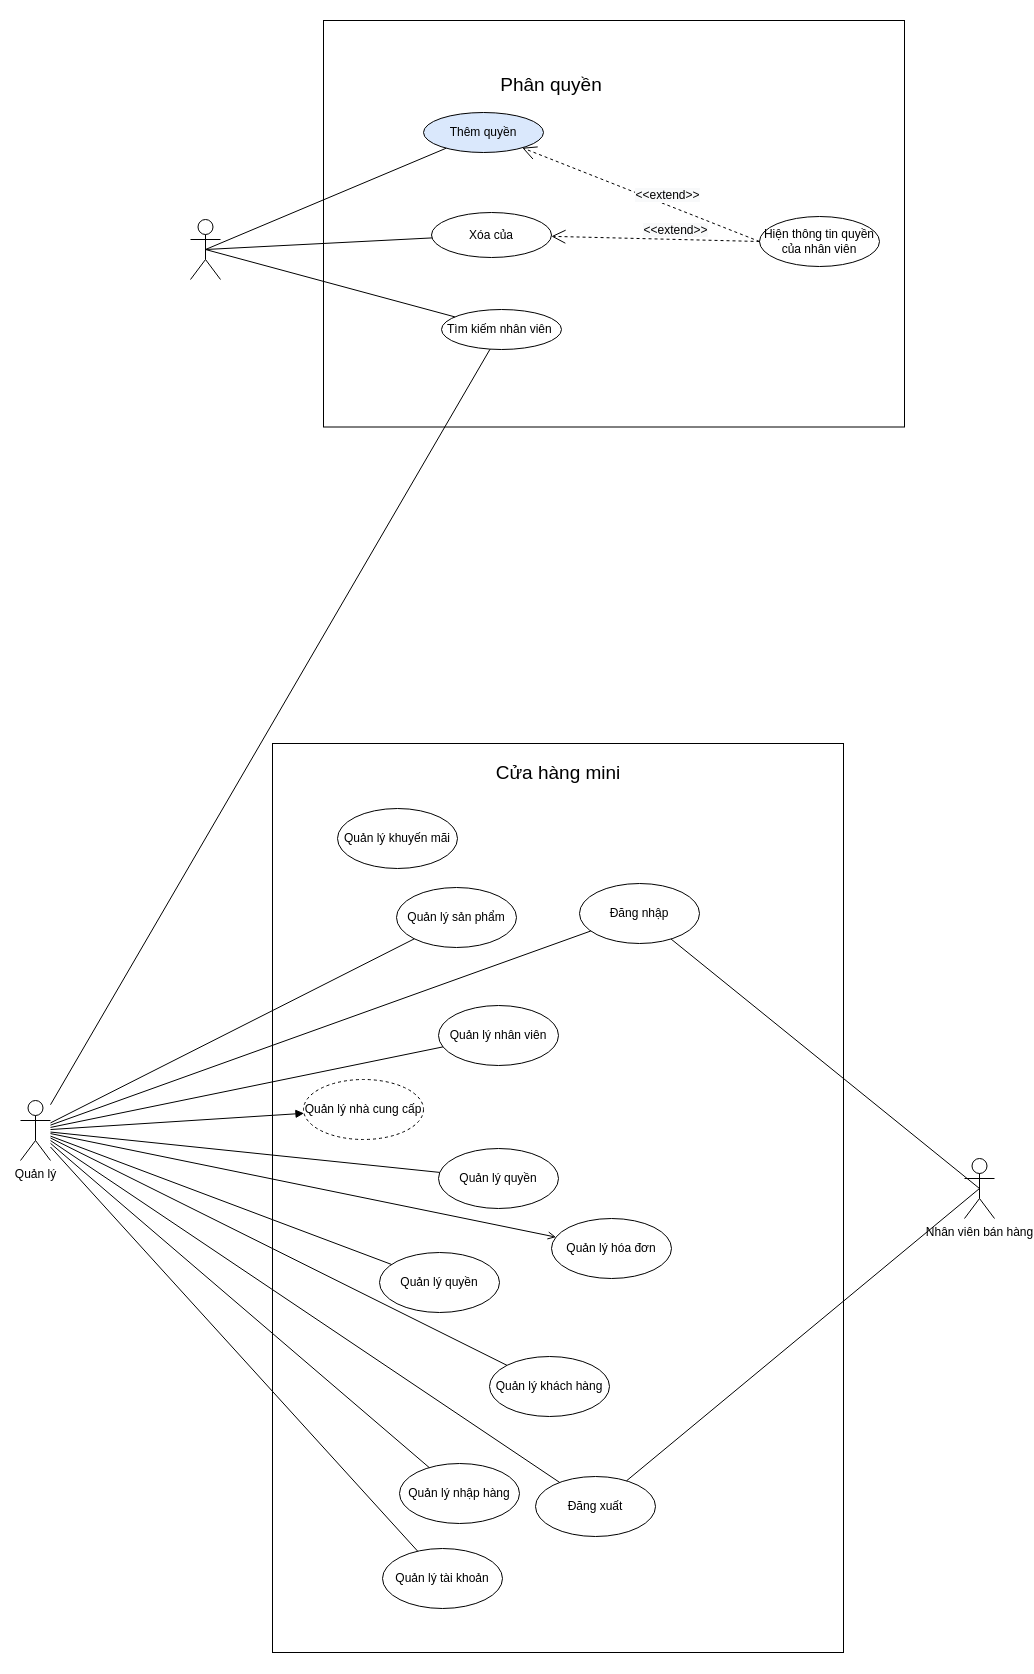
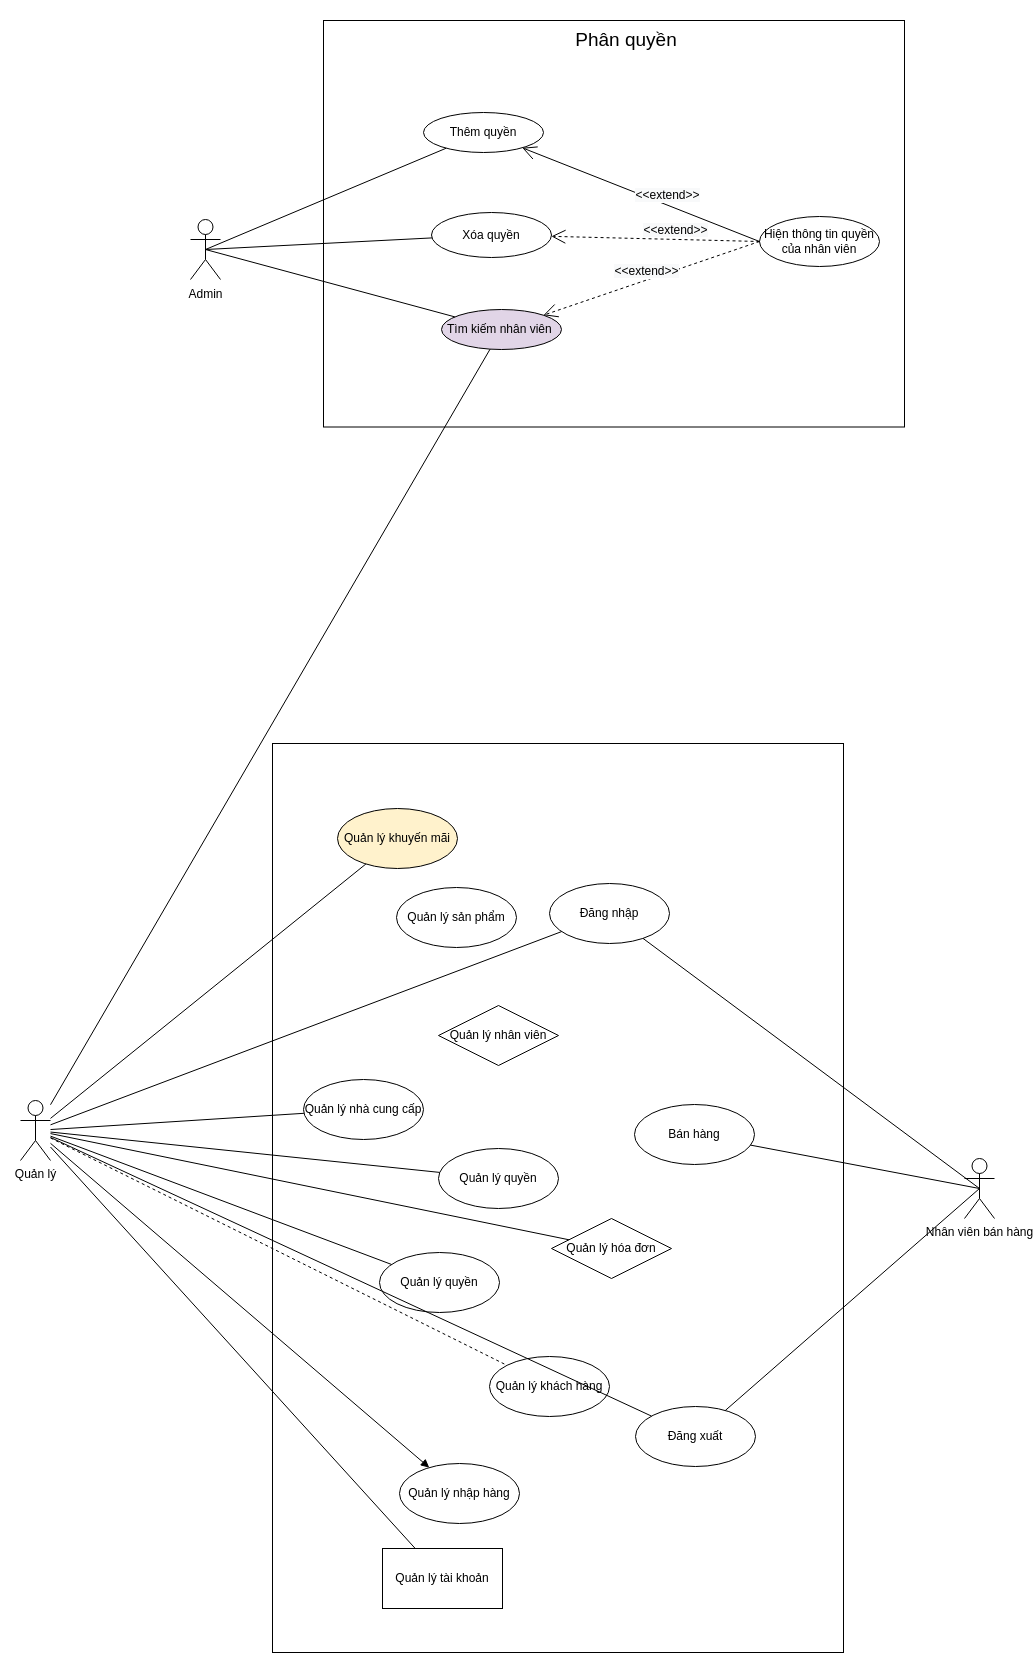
- <mxCell id="10" value="Phân quyền" style="text;html=1;strokeColor=none;fillColor=none;align=center;verticalAlign=middle;whiteSpace=wrap;rounded=0;fontSize=19;" parent="1" vertex="1"><mxGeometry x="441" y="70" width="220" height="30" as="geometry" /></mxCell>
+ <mxCell id="10" value="Phân quyền" style="text;html=1;strokeColor=none;fillColor=none;align=center;verticalAlign=middle;whiteSpace=wrap;rounded=0;fontSize=19;" parent="1" vertex="1"><mxGeometry x="516" y="25" width="220" height="30" as="geometry" /></mxCell>
- <mxCell id="6" value="Thêm quyền" style="ellipse;whiteSpace=wrap;html=1;fillColor=#dae8fc;" parent="1" vertex="1"><mxGeometry x="423" y="112" width="120" height="40" as="geometry" /></mxCell>
+ <mxCell id="6" value="Thêm quyền" style="ellipse;whiteSpace=wrap;html=1;" parent="1" vertex="1"><mxGeometry x="423" y="112" width="120" height="40" as="geometry" /></mxCell>
- <mxCell id="45" value="&lt;span style=&quot;font-size: 12px; background-color: rgb(248, 249, 250);&quot;&gt;&amp;lt;&amp;lt;extend&amp;gt;&amp;gt;&lt;/span&gt;" style="endArrow=open;endSize=12;dashed=1;html=1;rounded=0;strokeColor=#000000;exitX=0;exitY=0.5;exitDx=0;exitDy=0;" edge="1" parent="1" source="9" target="6"><mxGeometry x="-0.197" y="-9" width="160" relative="1" as="geometry"><mxPoint x="736.01" y="242.465" as="sourcePoint" /><mxPoint x="560.992" y="244.13" as="targetPoint" /><mxPoint as="offset" /></mxGeometry></mxCell>
+ <mxCell id="45" value="&lt;span style=&quot;font-size: 12px; background-color: rgb(248, 249, 250);&quot;&gt;&amp;lt;&amp;lt;extend&amp;gt;&amp;gt;&lt;/span&gt;" style="endArrow=open;endSize=12;dashed=0;html=1;rounded=0;strokeColor=#000000;exitX=0;exitY=0.5;exitDx=0;exitDy=0;" edge="1" parent="1" source="9" target="6"><mxGeometry x="-0.197" y="-9" width="160" relative="1" as="geometry"><mxPoint x="736.01" y="242.465" as="sourcePoint" /><mxPoint x="560.992" y="244.13" as="targetPoint" /><mxPoint as="offset" /></mxGeometry></mxCell>
- <mxCell id="7" value="Xóa của" style="ellipse;whiteSpace=wrap;html=1;" parent="1" vertex="1"><mxGeometry x="431" y="212" width="120" height="45" as="geometry" /></mxCell>
+ <mxCell id="7" value="Xóa quyền" style="ellipse;whiteSpace=wrap;html=1;" parent="1" vertex="1"><mxGeometry x="431" y="212" width="120" height="45" as="geometry" /></mxCell>
+ <mxCell id="46" value="&lt;span style=&quot;font-size: 12px; background-color: rgb(248, 249, 250);&quot;&gt;&amp;lt;&amp;lt;extend&amp;gt;&amp;gt;&lt;/span&gt;" style="endArrow=open;endSize=12;dashed=1;html=1;rounded=0;strokeColor=#000000;exitX=0;exitY=0.5;exitDx=0;exitDy=0;" edge="1" parent="1" source="9" target="8"><mxGeometry x="0.022" y="-8" width="160" relative="1" as="geometry"><mxPoint x="746.01" y="252.465" as="sourcePoint" /><mxPoint x="570.992" y="254.13" as="targetPoint" /><mxPoint as="offset" /></mxGeometry></mxCell>
+ <mxCell id="11" value="Admin" style="text;html=1;align=center;verticalAlign=middle;resizable=0;points=[];autosize=1;strokeColor=none;fillColor=none;fontSize=12;" parent="1" vertex="1"><mxGeometry x="175" y="279" width="60" height="30" as="geometry" /></mxCell>
- <mxCell id="8" value="Tìm kiếm nhân viên&amp;nbsp;" style="ellipse;whiteSpace=wrap;html=1;" parent="1" vertex="1"><mxGeometry x="441" y="309" width="120" height="40" as="geometry" /></mxCell>
+ <mxCell id="8" value="Tìm kiếm nhân viên&amp;nbsp;" style="ellipse;whiteSpace=wrap;html=1;fillColor=#e1d5e7;" parent="1" vertex="1"><mxGeometry x="441" y="309" width="120" height="40" as="geometry" /></mxCell>
- <mxCell id="47" value="Cửa hàng mini" style="text;html=1;strokeColor=none;fillColor=none;align=center;verticalAlign=middle;whiteSpace=wrap;rounded=0;fontSize=19;" vertex="1" parent="1"><mxGeometry x="447.5" y="758" width="220" height="30" as="geometry" /></mxCell>
- <mxCell id="19" value="Quản lý khuyến mãi" style="ellipse;whiteSpace=wrap;html=1;verticalAlign=middle;" vertex="1" parent="1"><mxGeometry x="337" y="808" width="120" height="60" as="geometry" /></mxCell>
+ <mxCell id="19" value="Quản lý khuyến mãi" style="ellipse;whiteSpace=wrap;html=1;verticalAlign=middle;fillColor=#fff2cc;" vertex="1" parent="1"><mxGeometry x="337" y="808" width="120" height="60" as="geometry" /></mxCell>
- <mxCell id="15" value="Đăng nhập" style="ellipse;whiteSpace=wrap;html=1;verticalAlign=middle;" vertex="1" parent="1"><mxGeometry x="579" y="883" width="120" height="60" as="geometry" /></mxCell>
+ <mxCell id="15" value="Đăng nhập" style="ellipse;whiteSpace=wrap;html=1;verticalAlign=middle;" vertex="1" parent="1"><mxGeometry x="549" y="883" width="120" height="60" as="geometry" /></mxCell>
- <mxCell id="38" value="" style="endArrow=none;html=1;rounded=0;" edge="1" parent="1" source="13" target="23"><mxGeometry width="50" height="50" relative="1" as="geometry"><mxPoint x="131" y="866.294" as="sourcePoint" /><mxPoint x="825.829" y="1065.183" as="targetPoint" /></mxGeometry></mxCell>
- <mxCell id="20" value="Quản lý nhân viên" style="ellipse;whiteSpace=wrap;html=1;verticalAlign=middle;" vertex="1" parent="1"><mxGeometry x="438" y="1005" width="120" height="60" as="geometry" /></mxCell>
+ <mxCell id="20" value="Quản lý nhân viên" style="rhombus;whiteSpace=wrap;html=1;verticalAlign=middle;" vertex="1" parent="1"><mxGeometry x="438" y="1005" width="120" height="60" as="geometry" /></mxCell>
- <mxCell id="29" value="" style="endArrow=none;html=1;rounded=0;" edge="1" parent="1" source="13" target="20"><mxGeometry width="50" height="50" relative="1" as="geometry"><mxPoint x="106" y="886" as="sourcePoint" /><mxPoint x="507.907" y="698.206" as="targetPoint" /></mxGeometry></mxCell>
+ <mxCell id="29" value="" style="endArrow=none;html=1;rounded=0;" edge="1" parent="1" source="13" target="19"><mxGeometry width="50" height="50" relative="1" as="geometry"><mxPoint x="106" y="886" as="sourcePoint" /><mxPoint x="507.907" y="698.206" as="targetPoint" /></mxGeometry></mxCell>
- <mxCell id="22" value="Quản lý nhà cung cấp" style="ellipse;whiteSpace=wrap;html=1;verticalAlign=middle;dashed=1;" vertex="1" parent="1"><mxGeometry x="303" y="1079" width="120" height="60" as="geometry" /></mxCell>
+ <mxCell id="22" value="Quản lý nhà cung cấp" style="ellipse;whiteSpace=wrap;html=1;verticalAlign=middle;" vertex="1" parent="1"><mxGeometry x="303" y="1079" width="120" height="60" as="geometry" /></mxCell>
- <mxCell id="30" value="" style="endArrow=block;html=1;rounded=0;" edge="1" parent="1" source="13" target="22"><mxGeometry width="50" height="50" relative="1" as="geometry"><mxPoint x="131" y="860.496" as="sourcePoint" /><mxPoint x="366.179" y="836.917" as="targetPoint" /></mxGeometry></mxCell>
+ <mxCell id="30" value="" style="endArrow=none;html=1;rounded=0;" edge="1" parent="1" source="13" target="22"><mxGeometry width="50" height="50" relative="1" as="geometry"><mxPoint x="131" y="860.496" as="sourcePoint" /><mxPoint x="366.179" y="836.917" as="targetPoint" /></mxGeometry></mxCell>
+ <mxCell id="18" value="Bán hàng" style="ellipse;whiteSpace=wrap;html=1;verticalAlign=middle;" vertex="1" parent="1"><mxGeometry x="634" y="1104" width="120" height="60" as="geometry" /></mxCell>
+ <mxCell id="40" value="" style="endArrow=none;html=1;rounded=0;exitX=0.5;exitY=0.5;exitDx=0;exitDy=0;exitPerimeter=0;" edge="1" parent="1" source="14" target="18"><mxGeometry width="50" height="50" relative="1" as="geometry"><mxPoint x="1011" y="1137" as="sourcePoint" /><mxPoint x="558.748" y="988.813" as="targetPoint" /></mxGeometry></mxCell>
- <mxCell id="31" value="" style="endArrow=open;html=1;rounded=0;" edge="1" parent="1" source="13" target="17"><mxGeometry width="50" height="50" relative="1" as="geometry"><mxPoint x="375" y="872" as="sourcePoint" /><mxPoint x="374.171" y="943.059" as="targetPoint" /></mxGeometry></mxCell>
+ <mxCell id="31" value="" style="endArrow=none;html=1;rounded=0;" edge="1" parent="1" source="13" target="17"><mxGeometry width="50" height="50" relative="1" as="geometry"><mxPoint x="375" y="872" as="sourcePoint" /><mxPoint x="374.171" y="943.059" as="targetPoint" /></mxGeometry></mxCell>
- <mxCell id="17" value="Quản lý hóa đơn" style="ellipse;whiteSpace=wrap;html=1;verticalAlign=middle;" vertex="1" parent="1"><mxGeometry x="551" y="1218" width="120" height="60" as="geometry" /></mxCell>
+ <mxCell id="17" value="Quản lý hóa đơn" style="rhombus;whiteSpace=wrap;html=1;verticalAlign=middle;" vertex="1" parent="1"><mxGeometry x="551" y="1218" width="120" height="60" as="geometry" /></mxCell>
- <mxCell id="37" value="" style="endArrow=none;html=1;rounded=0;" edge="1" parent="1" source="13" target="26"><mxGeometry width="50" height="50" relative="1" as="geometry"><mxPoint x="191" y="926.71" as="sourcePoint" /><mxPoint x="434.171" y="1003.059" as="targetPoint" /></mxGeometry></mxCell>
+ <mxCell id="37" value="" style="endArrow=none;html=1;rounded=0;dashed=1;" edge="1" parent="1" source="13" target="26"><mxGeometry width="50" height="50" relative="1" as="geometry"><mxPoint x="191" y="926.71" as="sourcePoint" /><mxPoint x="434.171" y="1003.059" as="targetPoint" /></mxGeometry></mxCell>
- <mxCell id="35" value="" style="endArrow=none;html=1;rounded=0;" edge="1" parent="1" source="13" target="21"><mxGeometry width="50" height="50" relative="1" as="geometry"><mxPoint x="171" y="906.71" as="sourcePoint" /><mxPoint x="414.171" y="983.059" as="targetPoint" /></mxGeometry></mxCell>
+ <mxCell id="35" value="" style="endArrow=block;html=1;rounded=0;" edge="1" parent="1" source="13" target="21"><mxGeometry width="50" height="50" relative="1" as="geometry"><mxPoint x="171" y="906.71" as="sourcePoint" /><mxPoint x="414.171" y="983.059" as="targetPoint" /></mxGeometry></mxCell>
- <mxCell id="24" value="Đăng xuất" style="ellipse;whiteSpace=wrap;html=1;verticalAlign=middle;" vertex="1" parent="1"><mxGeometry x="535" y="1476" width="120" height="60" as="geometry" /></mxCell>
+ <mxCell id="24" value="Đăng xuất" style="ellipse;whiteSpace=wrap;html=1;verticalAlign=middle;" vertex="1" parent="1"><mxGeometry x="635" y="1406" width="120" height="60" as="geometry" /></mxCell>
- <mxCell id="25" value="Quản lý tài khoản" style="ellipse;whiteSpace=wrap;html=1;verticalAlign=middle;" vertex="1" parent="1"><mxGeometry x="382" y="1548" width="120" height="60" as="geometry" /></mxCell>
+ <mxCell id="25" value="Quản lý tài khoản" style="whiteSpace=wrap;html=1;verticalAlign=middle;rounded=0;" vertex="1" parent="1"><mxGeometry x="382" y="1548" width="120" height="60" as="geometry" /></mxCell>
